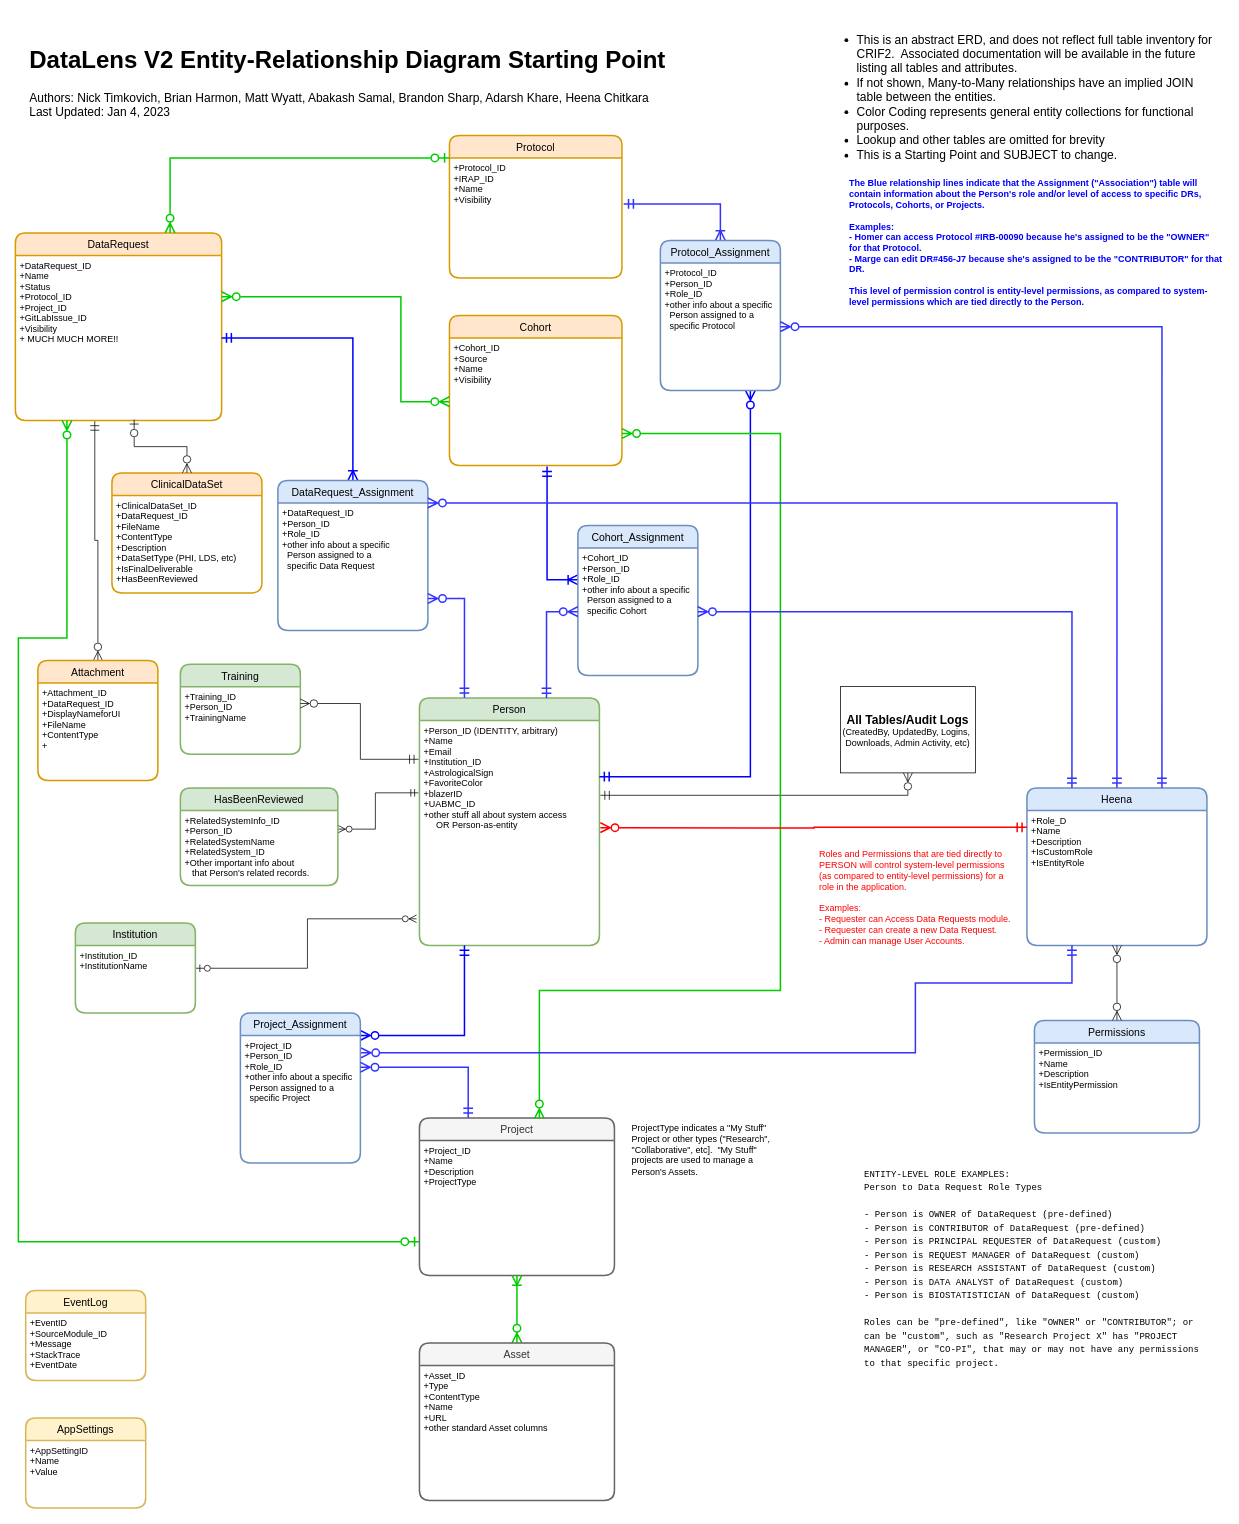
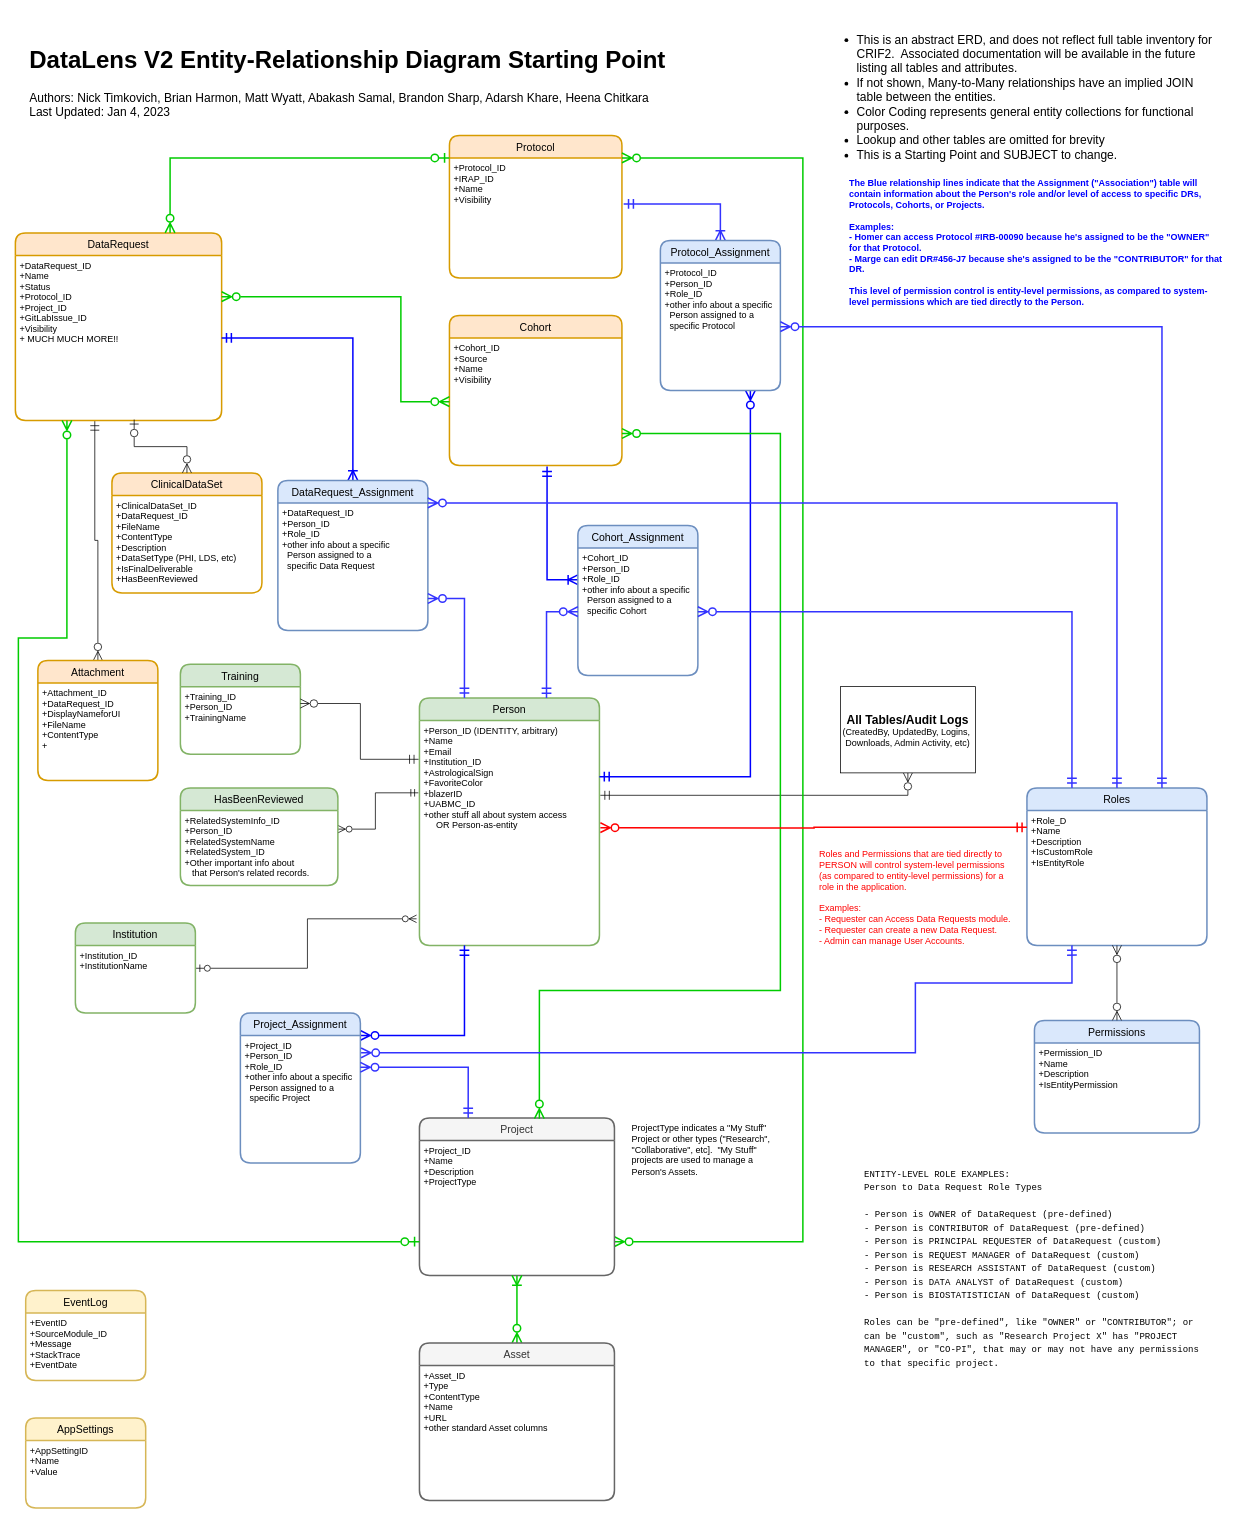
+ <mxCell id="13" style="edgeStyle=orthogonalEdgeStyle;rounded=0;orthogonalLoop=1;jettySize=auto;html=1;exitX=1;exitY=0.75;exitDx=0;exitDy=0;entryX=1;entryY=0;entryDx=0;entryDy=0;startArrow=ERzeroToMany;startFill=0;endArrow=ERzeroToMany;endFill=0;endSize=10;startSize=10;strokeColor=#00CC00;strokeWidth=2;" parent="1" source="15" target="5" edge="1"><mxGeometry relative="1" as="geometry"><Array as="points"><mxPoint x="1070" y="1655" /><mxPoint x="1070" y="210" /></Array><mxPoint x="1268.75" y="330" as="targetPoint" /></mxGeometry></mxCell>
- <mxCell id="42" value="Heena" style="swimlane;childLayout=stackLayout;horizontal=1;startSize=30;horizontalStack=0;rounded=1;fontSize=14;fontStyle=0;strokeWidth=2;resizeParent=0;resizeLast=1;shadow=0;dashed=0;align=center;fillColor=#dae8fc;strokeColor=#6c8ebf;" parent="1" vertex="1"><mxGeometry x="1368.75" y="1050" width="240" height="210" as="geometry" /></mxCell>
+ <mxCell id="42" value="Roles" style="swimlane;childLayout=stackLayout;horizontal=1;startSize=30;horizontalStack=0;rounded=1;fontSize=14;fontStyle=0;strokeWidth=2;resizeParent=0;resizeLast=1;shadow=0;dashed=0;align=center;fillColor=#dae8fc;strokeColor=#6c8ebf;" parent="1" vertex="1"><mxGeometry x="1368.75" y="1050" width="240" height="210" as="geometry" /></mxCell>
